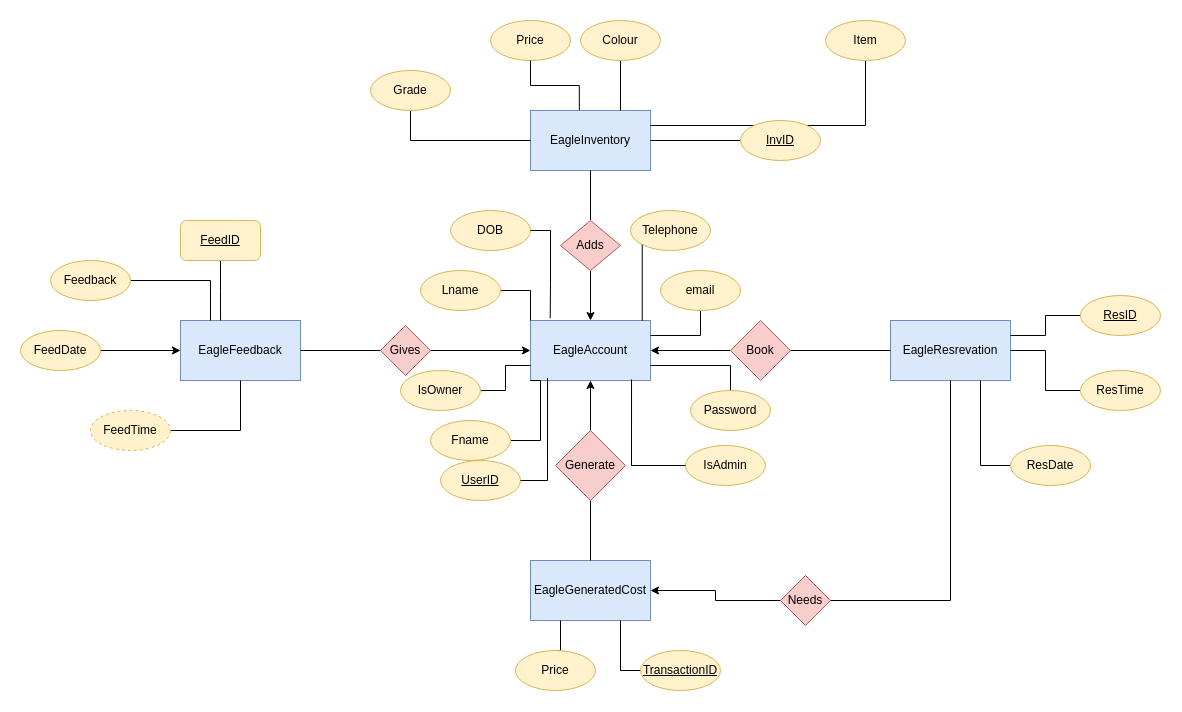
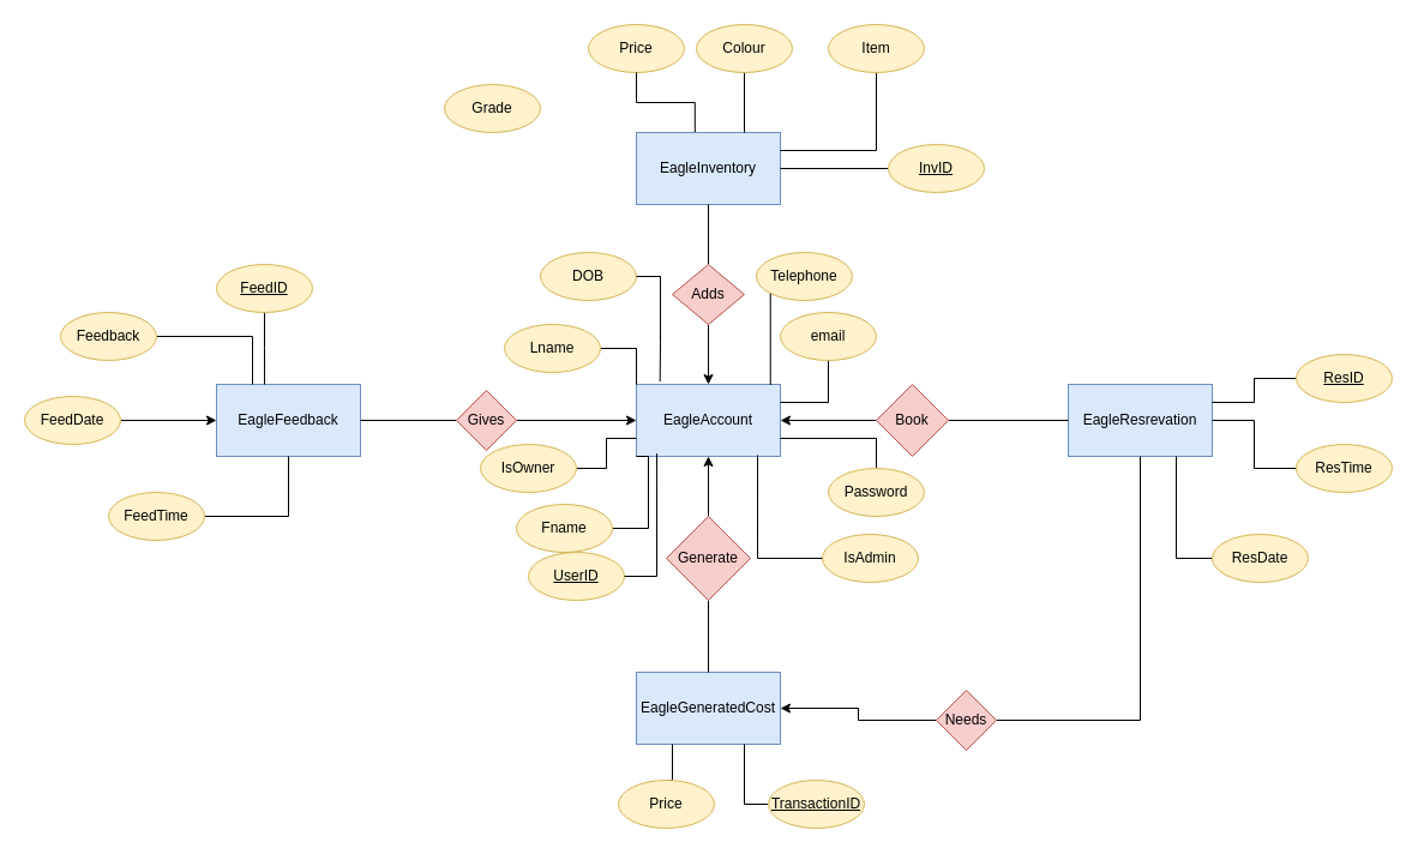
- <mxCell id="24" value="Item" style="ellipse;whiteSpace=wrap;html=1;fillColor=#fff2cc;strokeColor=#d6b656;" parent="1" vertex="1"><mxGeometry x="825" y="20" width="80" height="40" as="geometry" /></mxCell>
+ <mxCell id="24" value="Item" style="ellipse;whiteSpace=wrap;html=1;fillColor=#fff2cc;strokeColor=#d6b656;" parent="1" vertex="1"><mxGeometry x="690" y="20" width="80" height="40" as="geometry" /></mxCell>
- <mxCell id="64" style="edgeStyle=orthogonalEdgeStyle;rounded=0;orthogonalLoop=1;jettySize=auto;html=1;exitX=0.5;exitY=1;exitDx=0;exitDy=0;entryX=0;entryY=0.5;entryDx=0;entryDy=0;endArrow=none;endFill=0;" parent="1" source="65" target="5" edge="1"><mxGeometry relative="1" as="geometry" /></mxCell>
- <mxCell id="63" value="&lt;u&gt;FeedID&lt;/u&gt;" style="whiteSpace=wrap;html=1;fillColor=#fff2cc;strokeColor=#d6b656;rounded=1;" parent="1" vertex="1"><mxGeometry x="180" y="220" width="80" height="40" as="geometry" /></mxCell>
+ <mxCell id="63" value="&lt;u&gt;FeedID&lt;/u&gt;" style="ellipse;whiteSpace=wrap;html=1;fillColor=#fff2cc;strokeColor=#d6b656;" parent="1" vertex="1"><mxGeometry x="180" y="220" width="80" height="40" as="geometry" /></mxCell>
- <mxCell id="53" value="email" style="ellipse;whiteSpace=wrap;html=1;fillColor=#fff2cc;strokeColor=#d6b656;" parent="1" vertex="1"><mxGeometry x="660" y="270" width="80" height="40" as="geometry" /></mxCell>
+ <mxCell id="53" value="email" style="ellipse;whiteSpace=wrap;html=1;fillColor=#fff2cc;strokeColor=#d6b656;" parent="1" vertex="1"><mxGeometry x="650" y="260" width="80" height="40" as="geometry" /></mxCell>
- <mxCell id="31" value="FeedTime" style="ellipse;whiteSpace=wrap;html=1;fillColor=#fff2cc;strokeColor=#d6b656;dashed=1;" parent="1" vertex="1"><mxGeometry x="90" y="410" width="80" height="40" as="geometry" /></mxCell>
+ <mxCell id="31" value="FeedTime" style="ellipse;whiteSpace=wrap;html=1;fillColor=#fff2cc;strokeColor=#d6b656;" parent="1" vertex="1"><mxGeometry x="90" y="410" width="80" height="40" as="geometry" /></mxCell>
